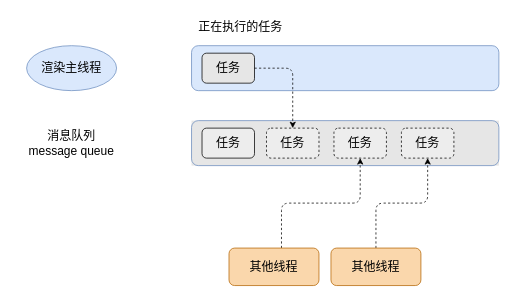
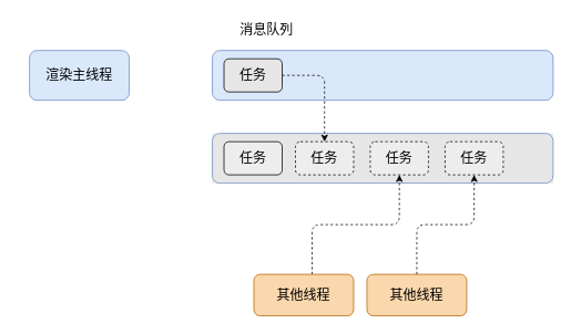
- <mxCell id="5" value="正在执行的任务" style="text;html=1;strokeColor=none;fillColor=none;align=center;verticalAlign=middle;whiteSpace=wrap;rounded=0;fontSize=16;" vertex="1" parent="3"><mxGeometry width="131" height="30" as="geometry" /></mxCell>
+ <mxCell id="5" value="消息队列" style="text;html=1;strokeColor=none;fillColor=none;align=center;verticalAlign=middle;whiteSpace=wrap;rounded=0;fontSize=16;" vertex="1" parent="3"><mxGeometry width="131" height="30" as="geometry" /></mxCell>
- <mxCell id="2" value="渲染主线程" style="ellipse;whiteSpace=wrap;html=1;fontSize=16;fillColor=#dae8fc;strokeColor=#6c8ebf;" vertex="1" parent="1"><mxGeometry x="35" y="60" width="120" height="60" as="geometry" /></mxCell>
+ <mxCell id="2" value="渲染主线程" style="rounded=1;whiteSpace=wrap;html=1;fontSize=16;fillColor=#dae8fc;strokeColor=#6c8ebf;" vertex="1" parent="1"><mxGeometry x="35" y="60" width="120" height="60" as="geometry" /></mxCell>
- <mxCell id="13" value="消息队列&lt;br&gt;message queue" style="text;html=1;strokeColor=none;fillColor=none;align=center;verticalAlign=middle;whiteSpace=wrap;rounded=0;dashed=1;labelBackgroundColor=none;fontSize=16;fontColor=#000000;" vertex="1" parent="1"><mxGeometry x="20" y="175" width="150" height="30" as="geometry" /></mxCell>
